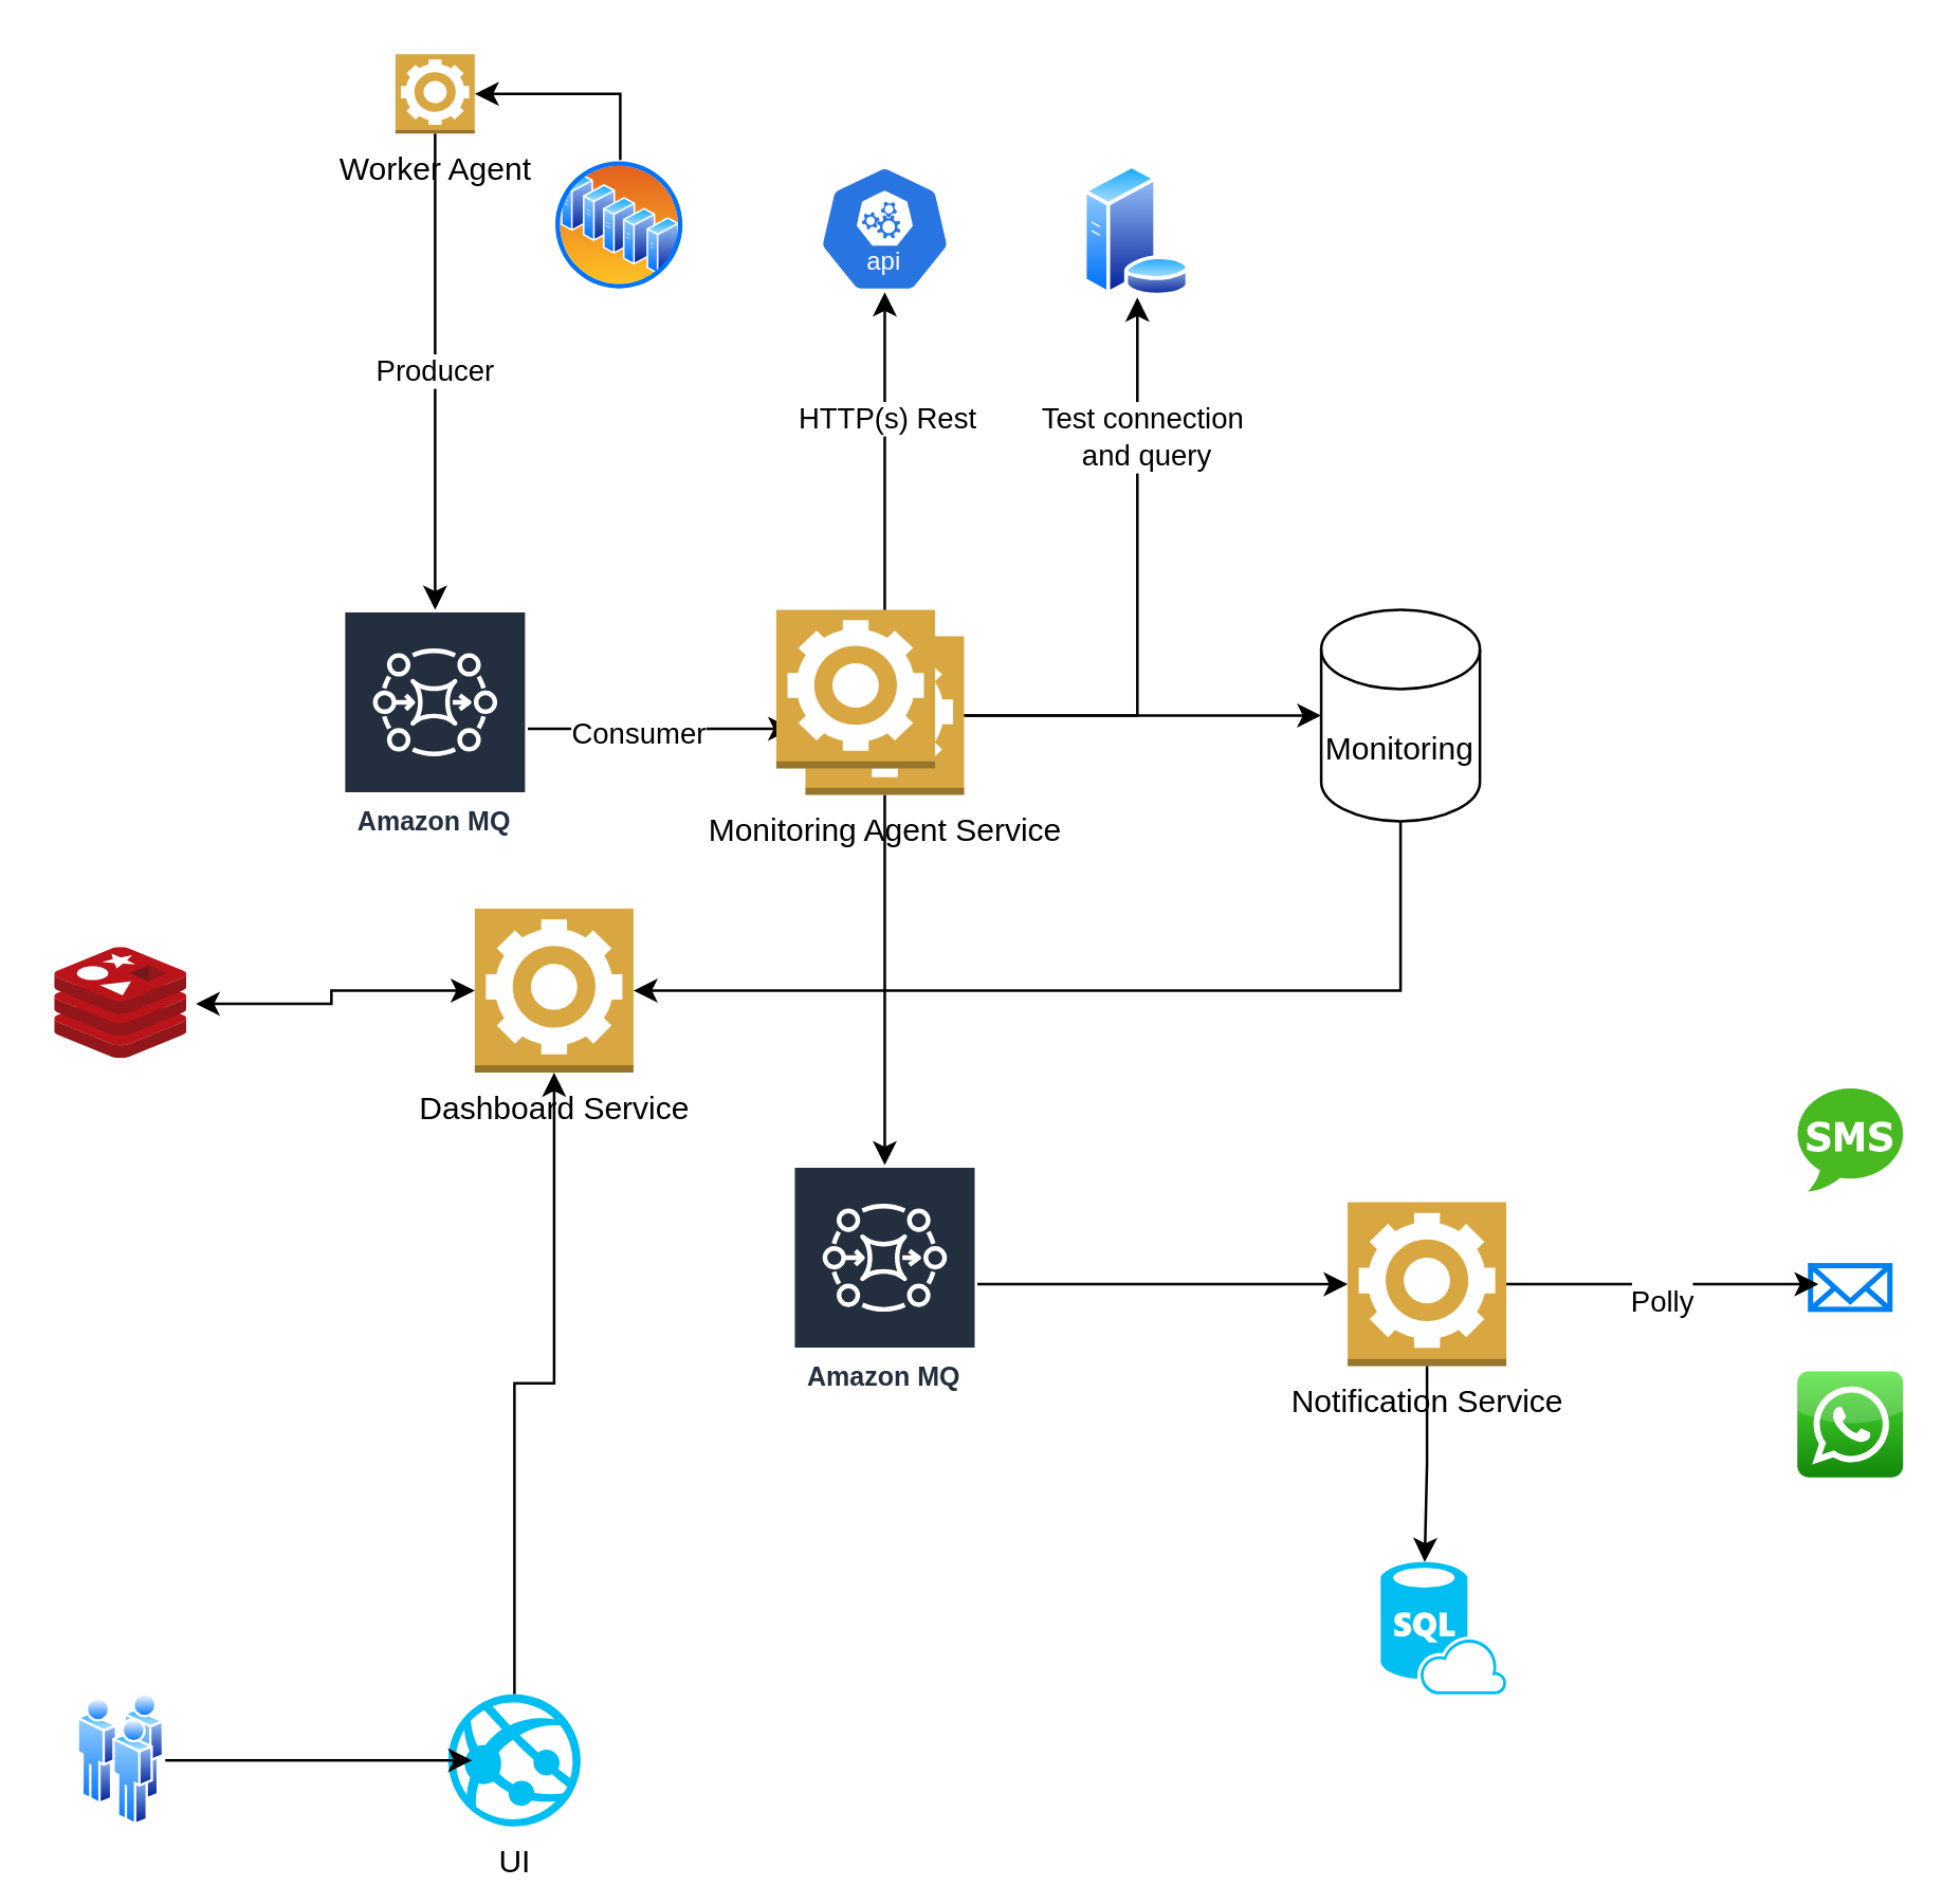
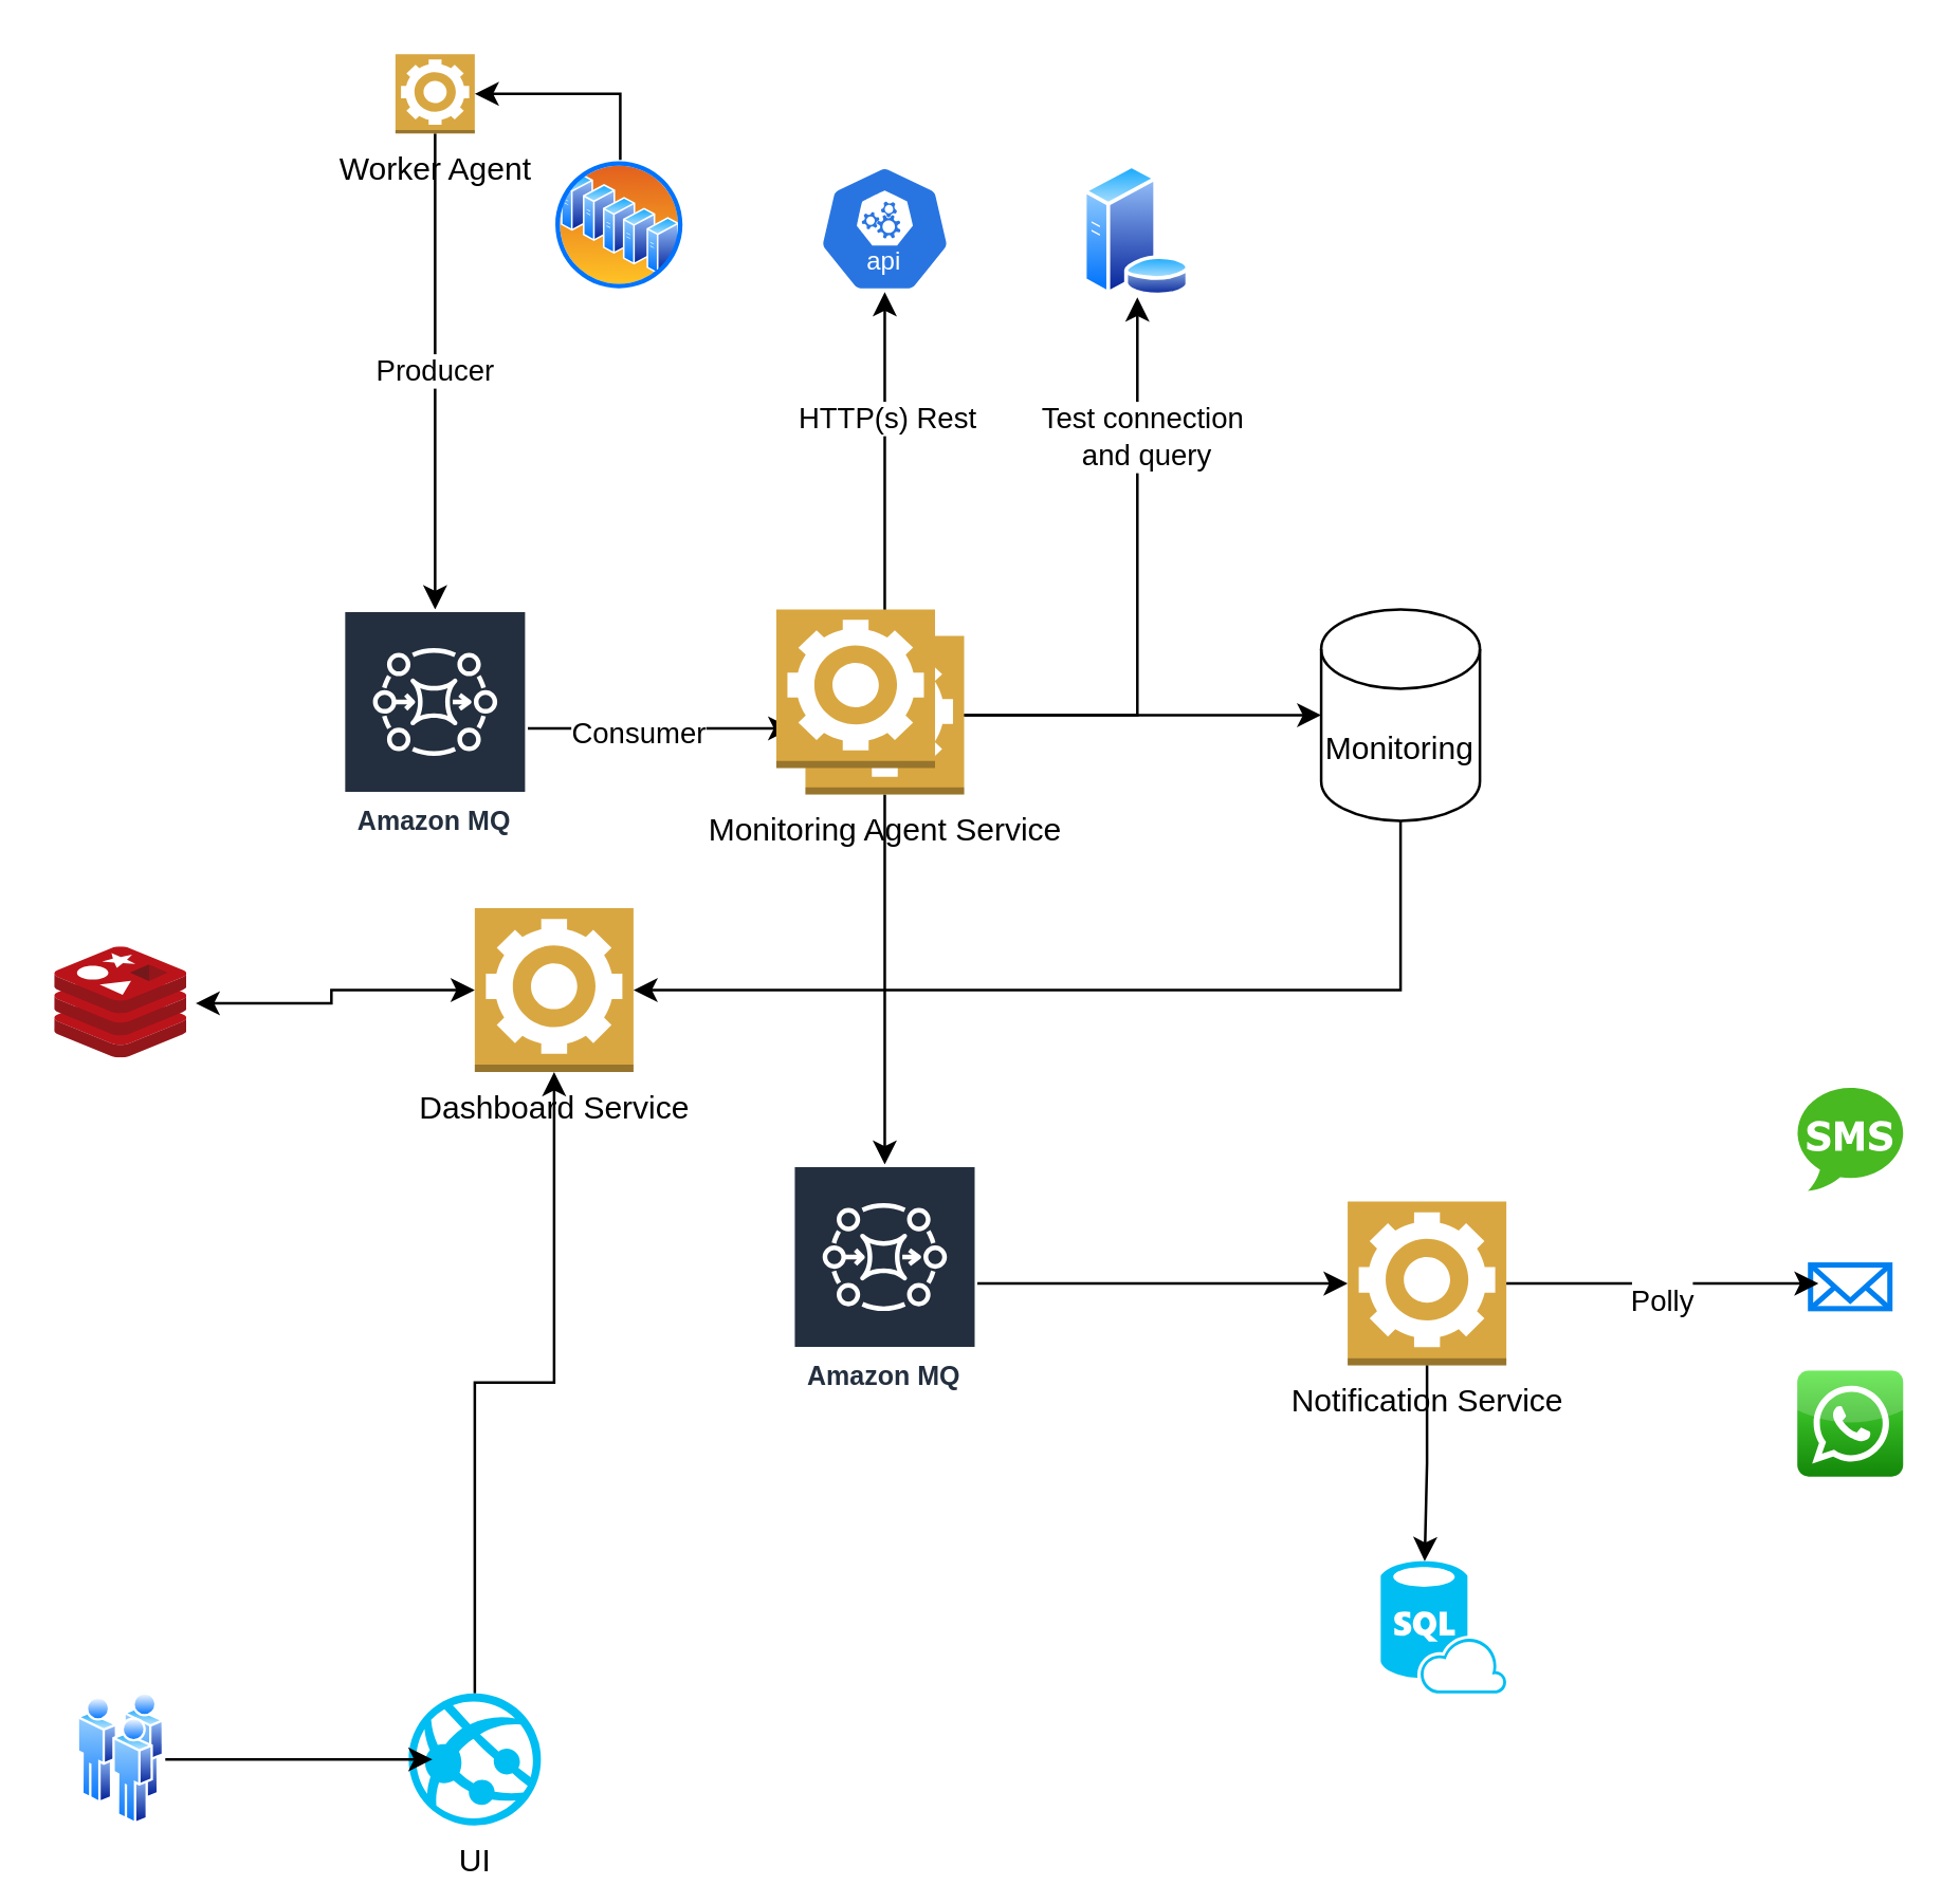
- <mxCell id="31" value="UI" style="verticalLabelPosition=bottom;html=1;verticalAlign=top;align=center;strokeColor=none;fillColor=#00BEF2;shape=mxgraph.azure.azure_website;pointerEvents=1;" vertex="1" parent="1"><mxGeometry x="169" y="640" width="50" height="50" as="geometry" /></mxCell>
+ <mxCell id="31" value="UI" style="verticalLabelPosition=bottom;html=1;verticalAlign=top;align=center;strokeColor=none;fillColor=#00BEF2;shape=mxgraph.azure.azure_website;pointerEvents=1;" vertex="1" parent="1"><mxGeometry x="154" y="640" width="50" height="50" as="geometry" /></mxCell>
